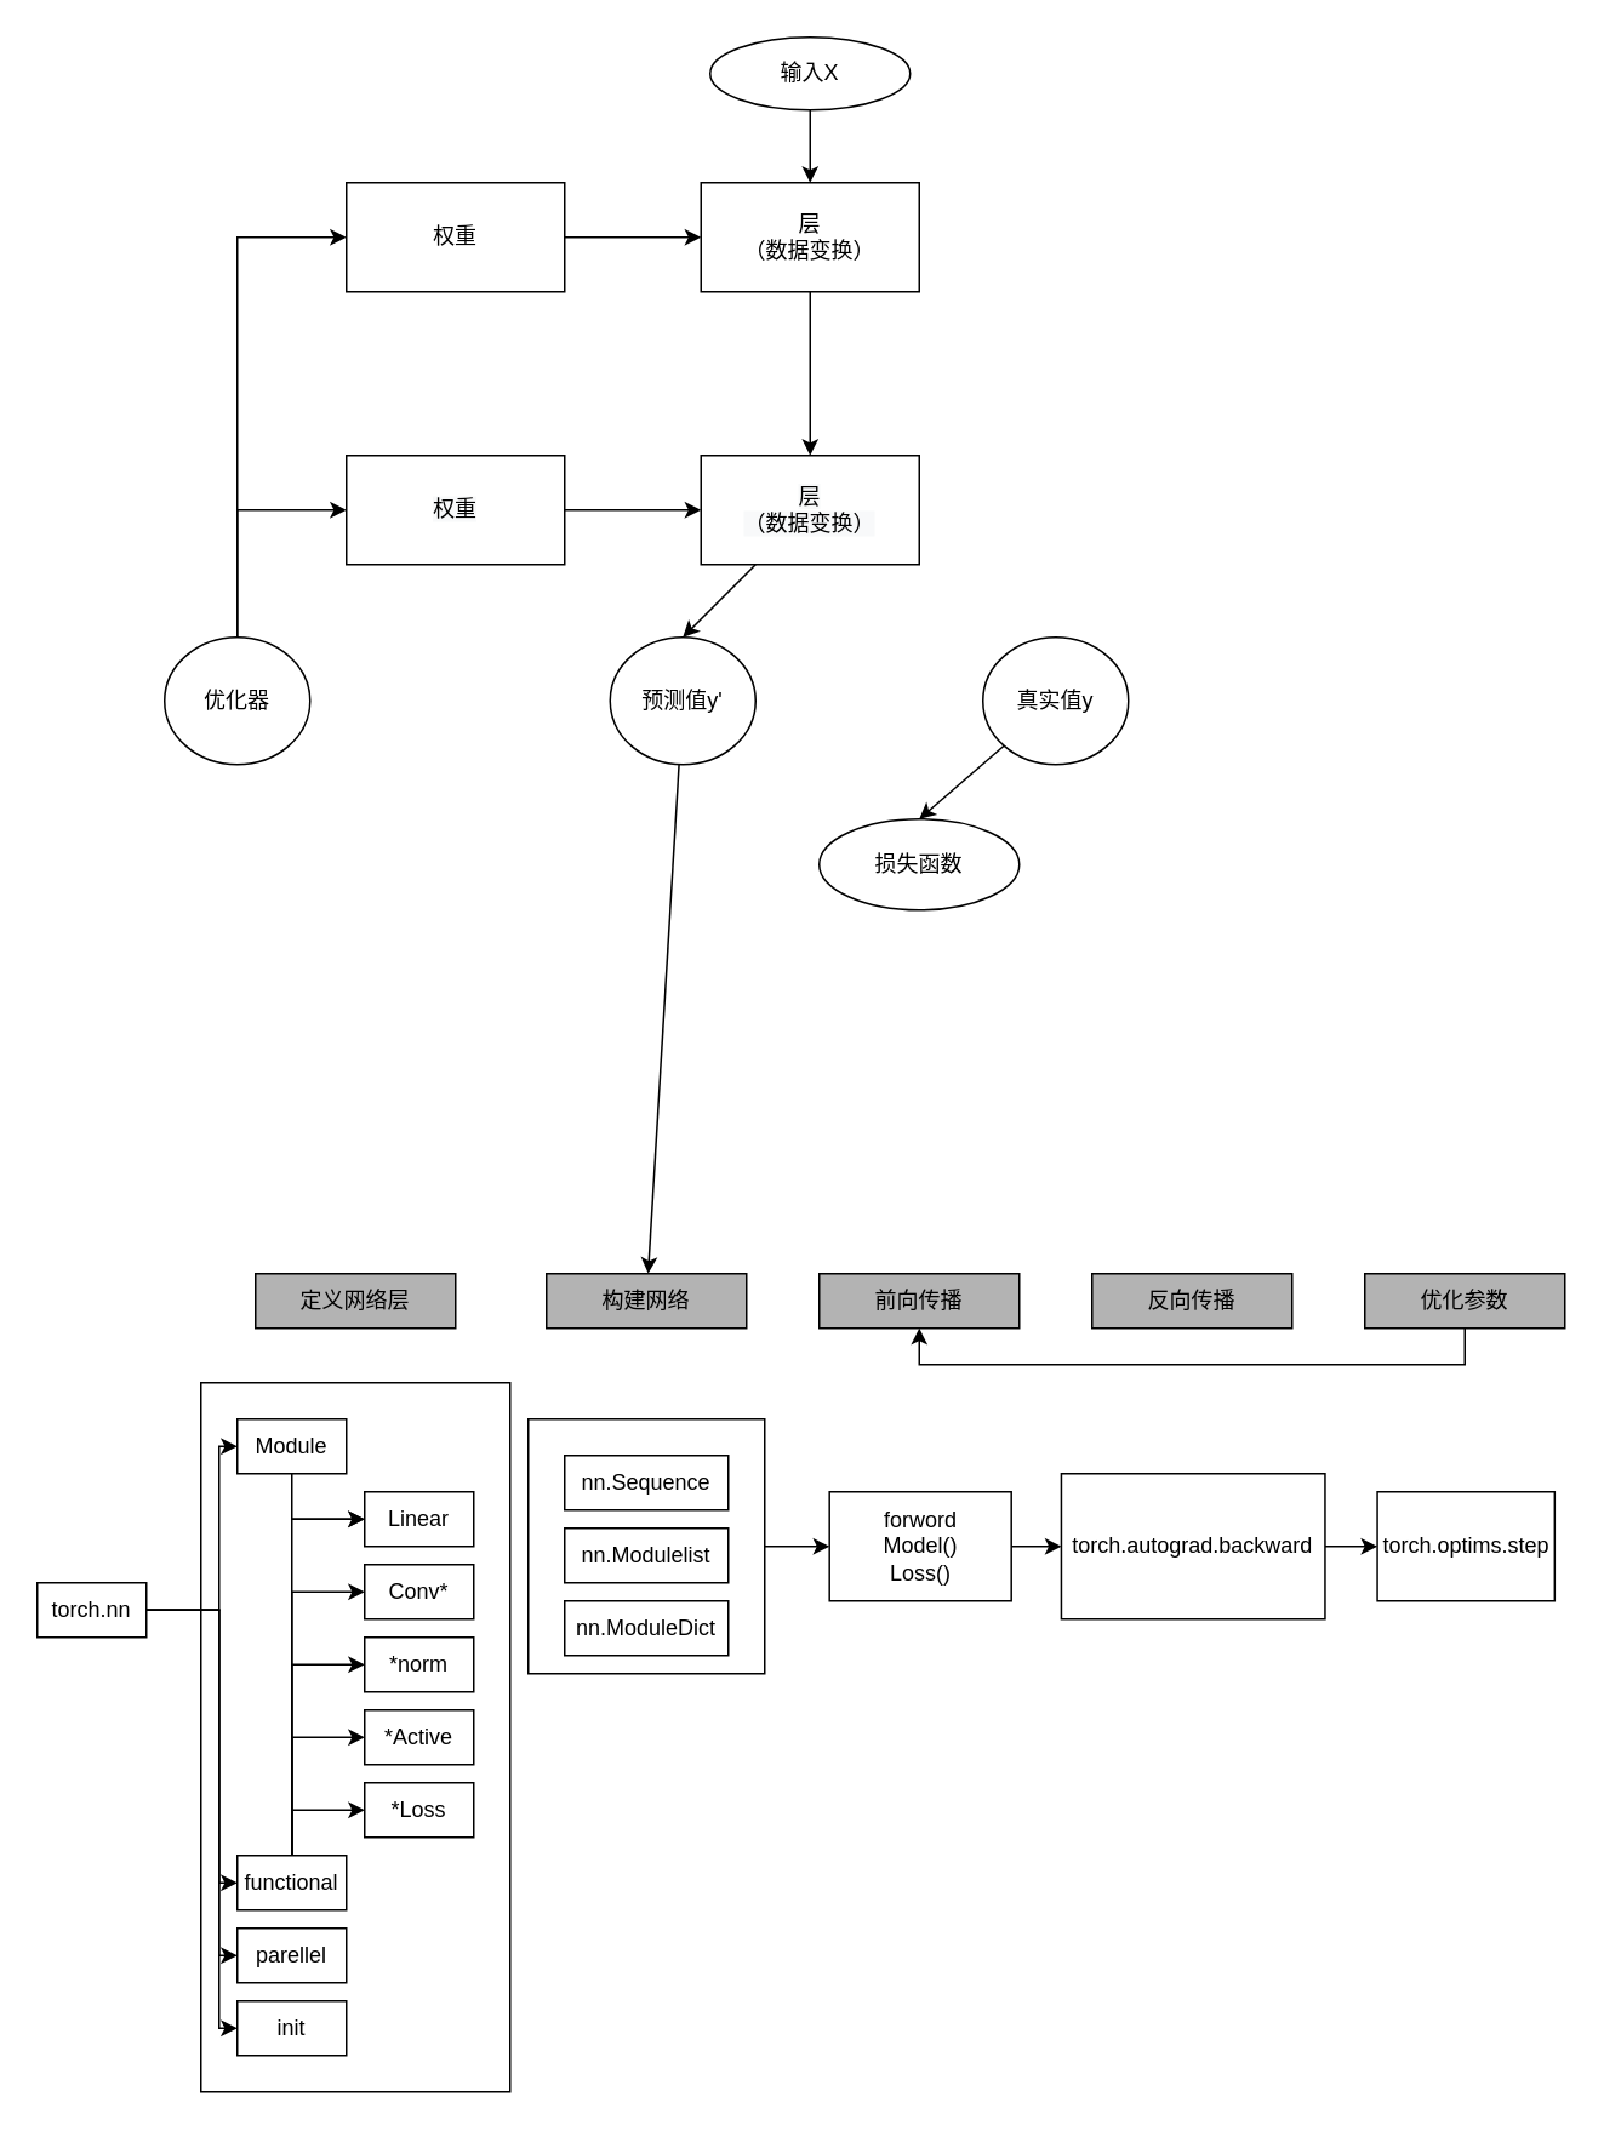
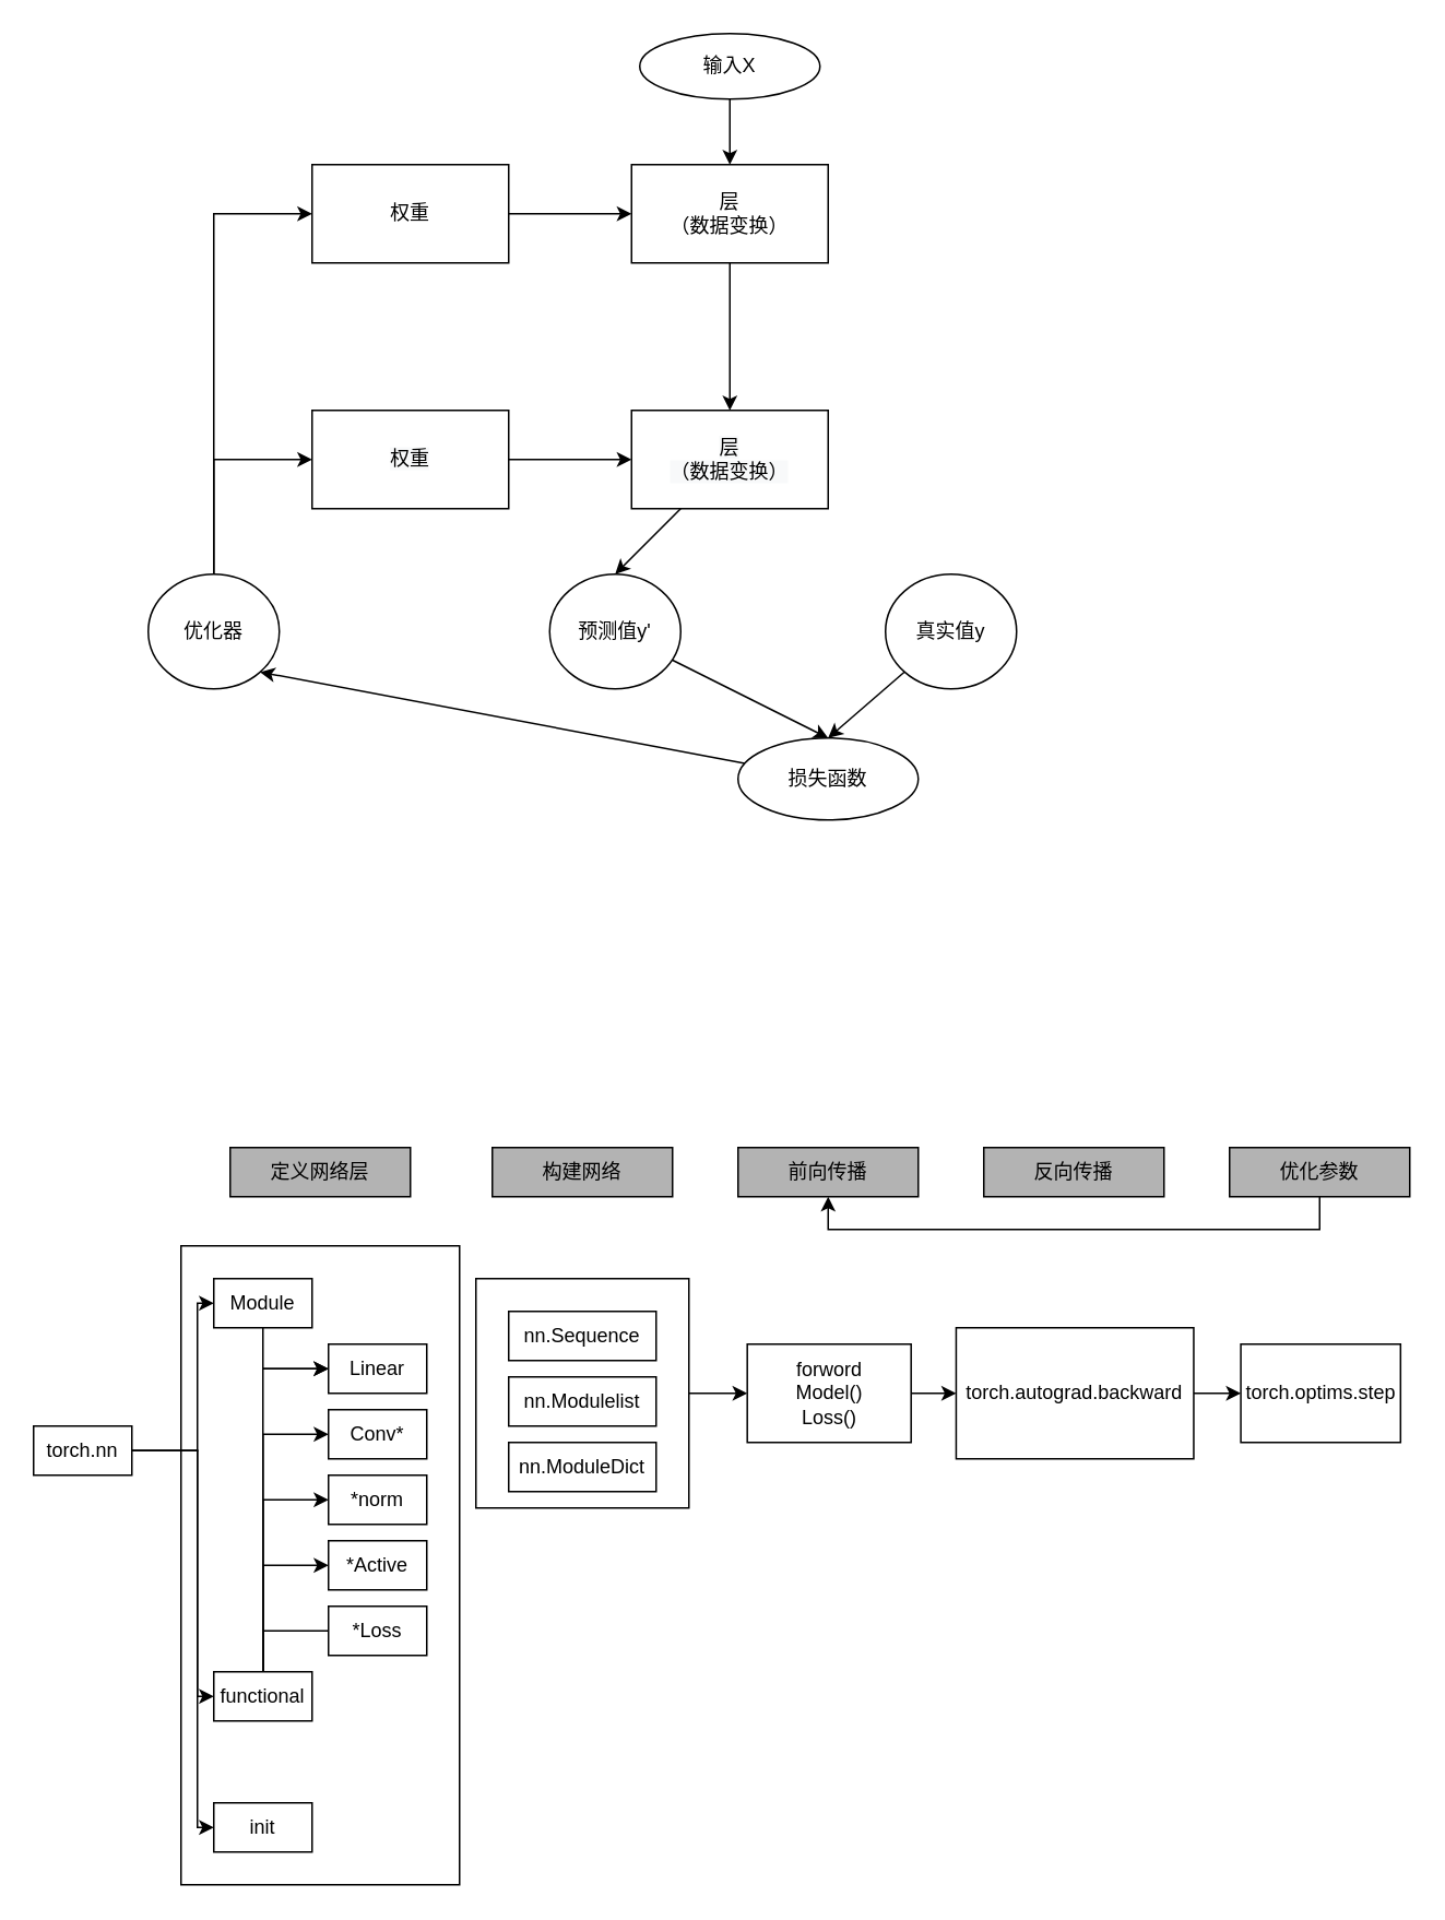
+ <mxCell id="13" style="rounded=0;orthogonalLoop=1;jettySize=auto;html=1;entryX=1;entryY=1;entryDx=0;entryDy=0;" edge="1" parent="1" source="14" target="17"><mxGeometry relative="1" as="geometry" /></mxCell>
- <mxCell id="9" style="rounded=0;orthogonalLoop=1;jettySize=auto;html=1;" edge="1" parent="1" source="10" target="23"><mxGeometry relative="1" as="geometry" /></mxCell>
+ <mxCell id="9" style="rounded=0;orthogonalLoop=1;jettySize=auto;html=1;entryX=0.5;entryY=0;entryDx=0;entryDy=0;" edge="1" parent="1" source="10" target="14"><mxGeometry relative="1" as="geometry" /></mxCell>
- <mxCell id="38" style="edgeStyle=orthogonalEdgeStyle;rounded=0;orthogonalLoop=1;jettySize=auto;html=1;entryX=0;entryY=0.5;entryDx=0;entryDy=0;" edge="1" parent="1" source="43" target="46"><mxGeometry relative="1" as="geometry"><Array as="points"><mxPoint x="160" y="995" /></Array></mxGeometry></mxCell>
+ <mxCell id="38" style="edgeStyle=orthogonalEdgeStyle;rounded=0;orthogonalLoop=1;jettySize=auto;html=1;entryX=0;entryY=0.5;entryDx=0;entryDy=0;endArrow=none;" edge="1" parent="1" source="43" target="46"><mxGeometry relative="1" as="geometry"><Array as="points"><mxPoint x="160" y="995" /></Array></mxGeometry></mxCell>
- <mxCell id="30" style="edgeStyle=orthogonalEdgeStyle;rounded=0;orthogonalLoop=1;jettySize=auto;html=1;entryX=0;entryY=0.5;entryDx=0;entryDy=0;" edge="1" parent="1" source="32" target="44"><mxGeometry relative="1" as="geometry"><Array as="points"><mxPoint x="120" y="885" /><mxPoint x="120" y="1075" /></Array></mxGeometry></mxCell>
- <mxCell id="44" value="parellel" style="rounded=0;whiteSpace=wrap;html=1;fillColor=#FFFFFF;" vertex="1" parent="1"><mxGeometry x="130" y="1060" width="60" height="30" as="geometry" /></mxCell>
